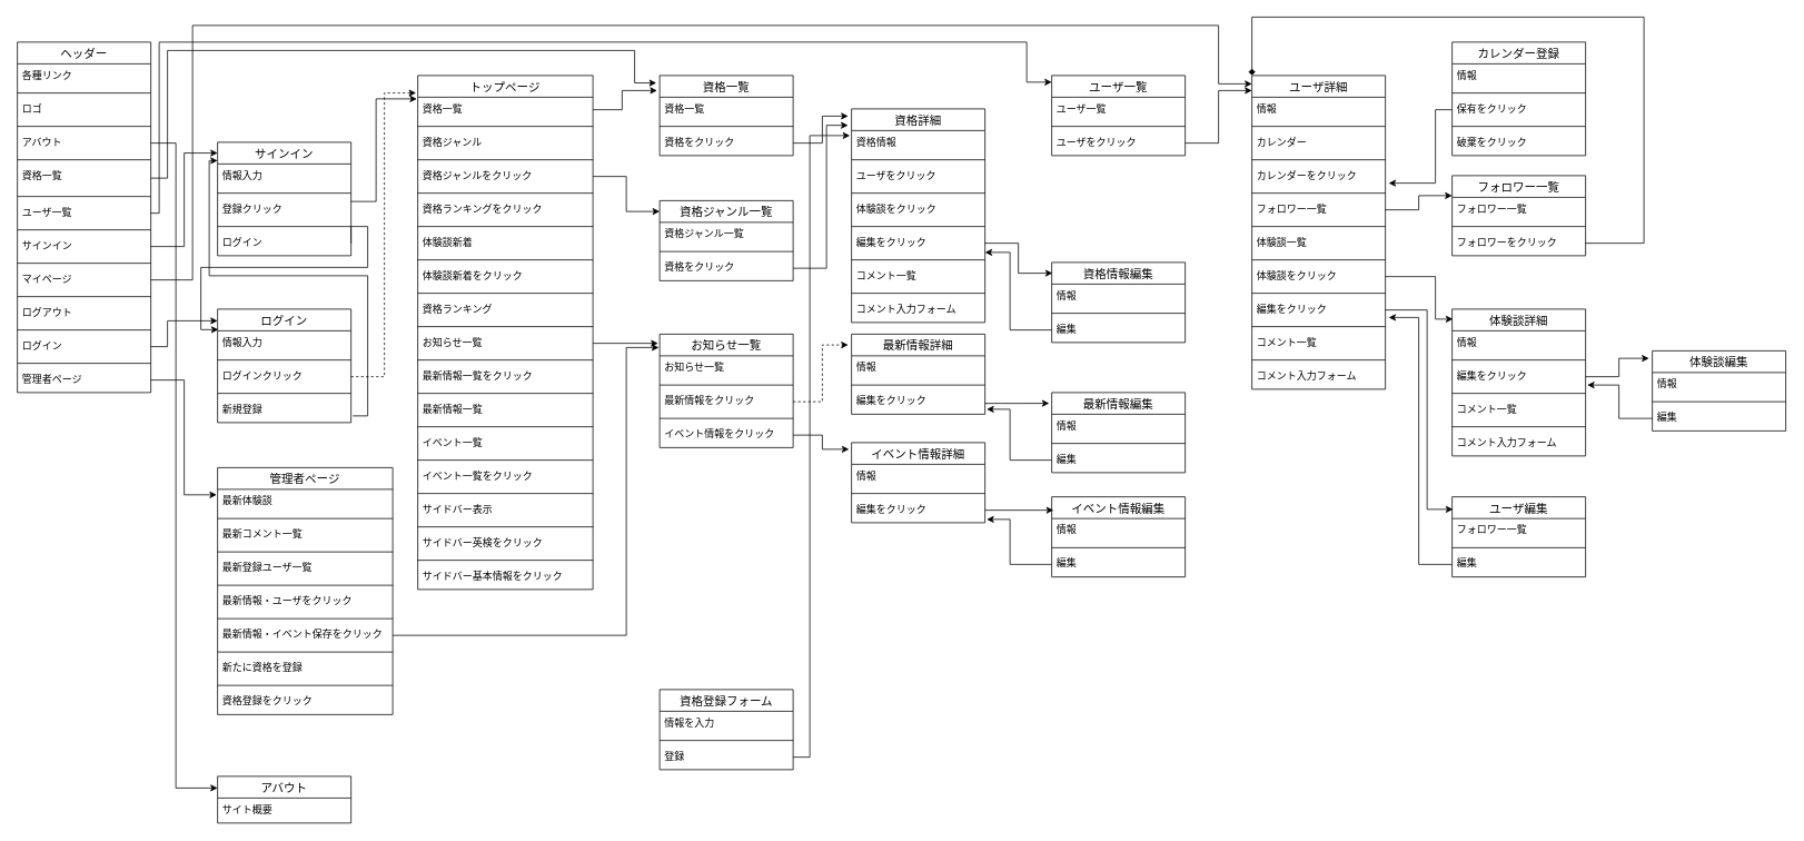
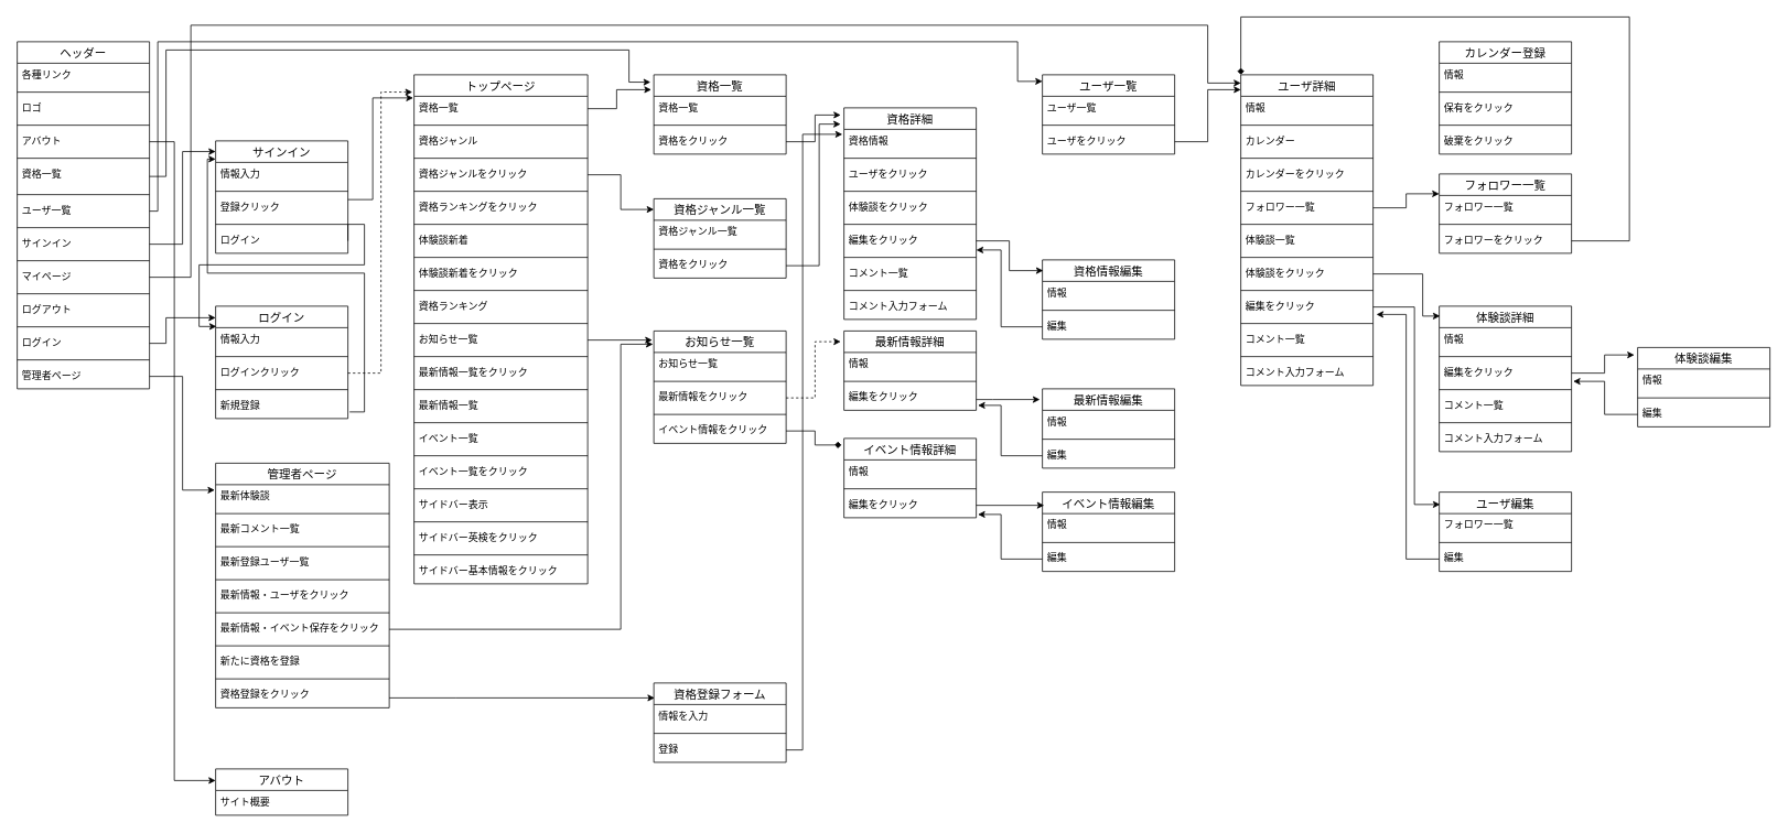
- <mxCell id="195" style="edgeStyle=orthogonalEdgeStyle;rounded=0;orthogonalLoop=1;jettySize=auto;html=1;entryX=1.025;entryY=0.767;entryDx=0;entryDy=0;entryPerimeter=0;" parent="1" source="147" target="131" edge="1"><mxGeometry relative="1" as="geometry"><Array as="points"><mxPoint x="1720" y="131" /><mxPoint x="1720" y="219" /></Array></mxGeometry></mxCell>
- <mxCell id="186" style="edgeStyle=orthogonalEdgeStyle;rounded=0;orthogonalLoop=1;jettySize=auto;html=1;entryX=-0.019;entryY=0.083;entryDx=0;entryDy=0;entryPerimeter=0;" parent="1" source="121" target="88" edge="1"><mxGeometry relative="1" as="geometry" /></mxCell>
+ <mxCell id="186" style="edgeStyle=orthogonalEdgeStyle;rounded=0;orthogonalLoop=1;jettySize=auto;html=1;entryX=-0.019;entryY=0.083;entryDx=0;entryDy=0;entryPerimeter=0;endArrow=diamond;" parent="1" source="121" target="88" edge="1"><mxGeometry relative="1" as="geometry" /></mxCell>
+ <mxCell id="212" style="edgeStyle=orthogonalEdgeStyle;rounded=0;orthogonalLoop=1;jettySize=auto;html=1;entryX=0.006;entryY=0.188;entryDx=0;entryDy=0;entryPerimeter=0;" edge="1" parent="1" source="35" target="208"><mxGeometry relative="1" as="geometry"><Array as="points"><mxPoint x="550" y="844" /><mxPoint x="550" y="844" /></Array></mxGeometry></mxCell>
